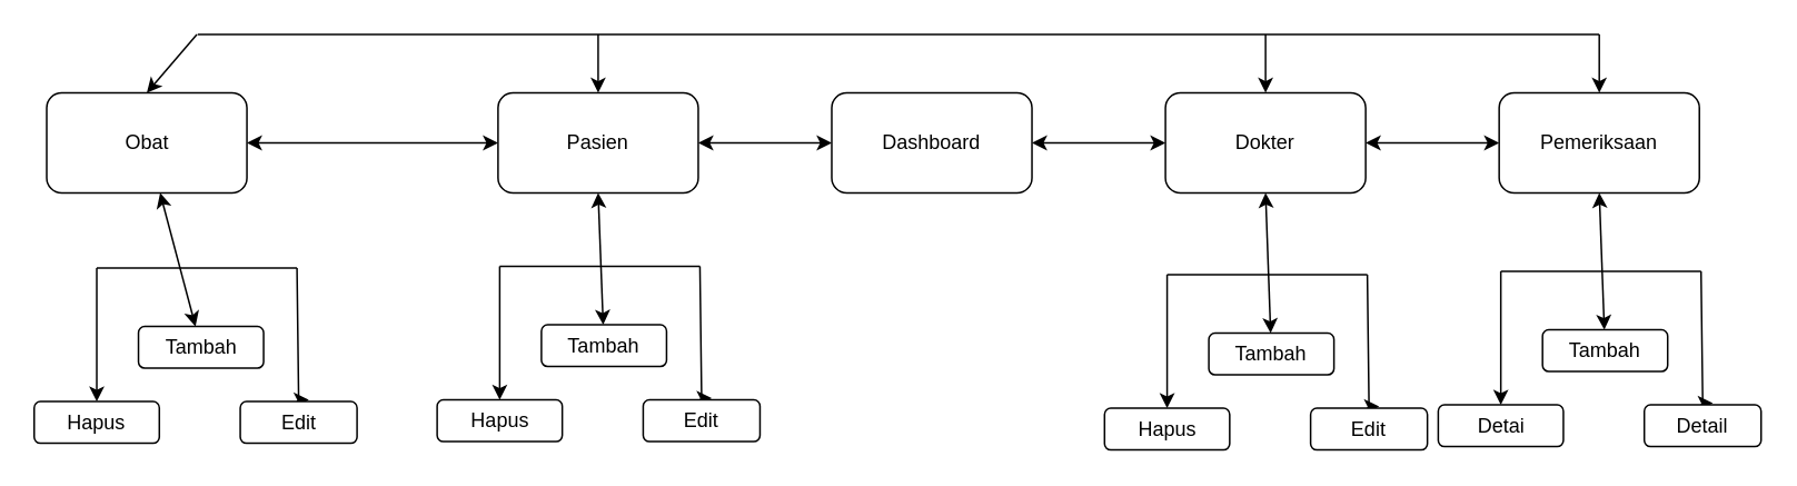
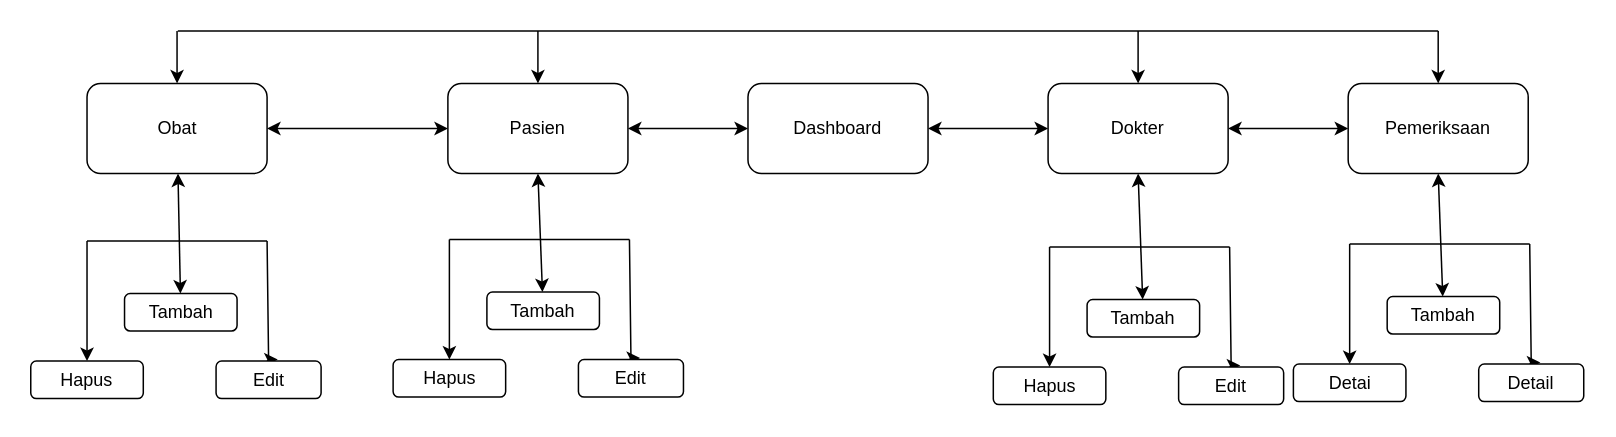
- <mxCell id="8" value="Obat&lt;br&gt;" style="rounded=1;whiteSpace=wrap;html=1;" vertex="1" parent="1"><mxGeometry x="27.5" y="55" width="120" height="60" as="geometry" /></mxCell>
+ <mxCell id="8" value="Obat&lt;br&gt;" style="rounded=1;whiteSpace=wrap;html=1;" vertex="1" parent="1"><mxGeometry x="57.5" y="55" width="120" height="60" as="geometry" /></mxCell>
